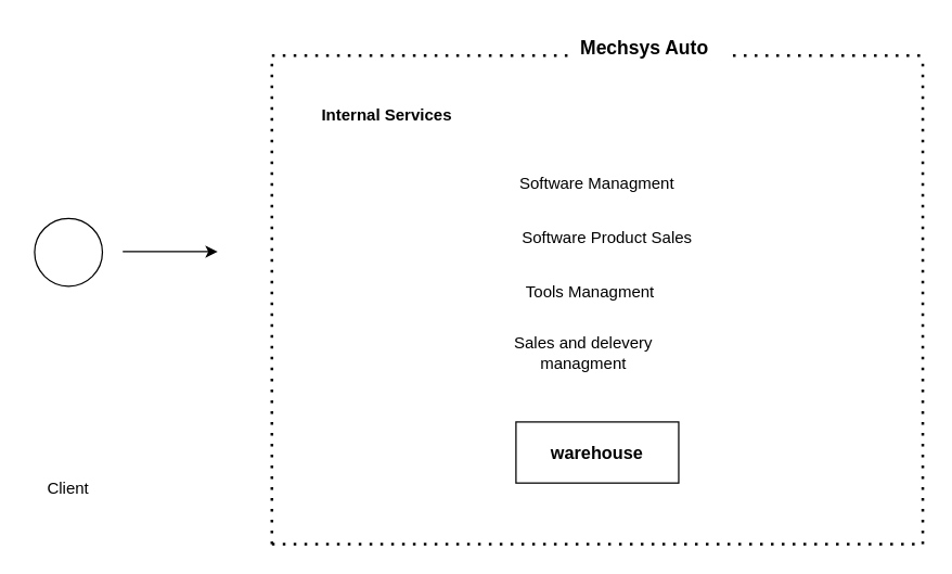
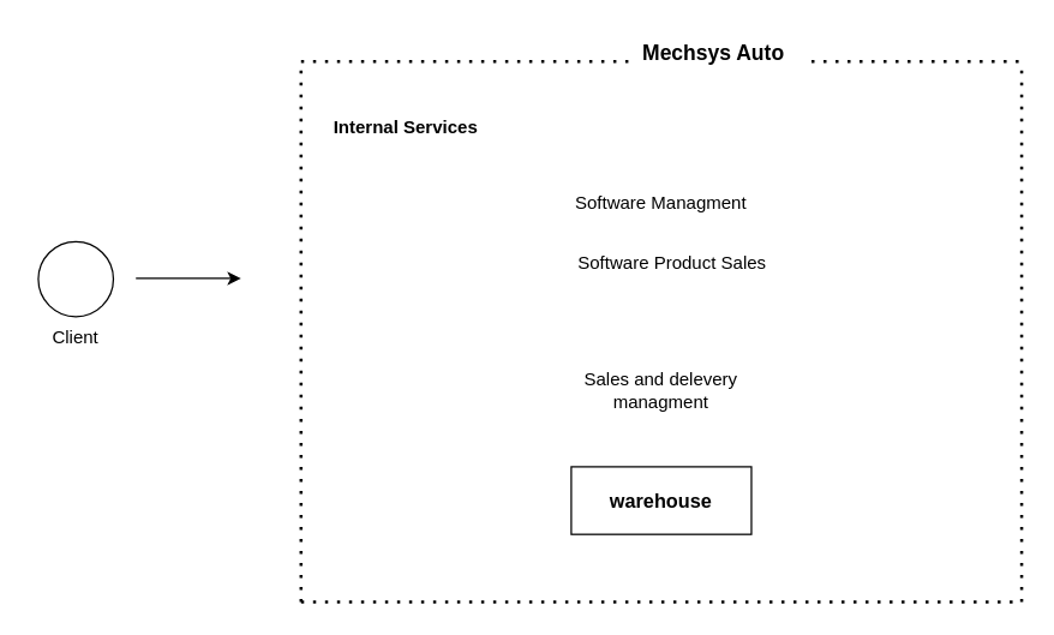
- <mxCell id="4" value="Internal Services" style="text;html=1;align=center;verticalAlign=middle;whiteSpace=wrap;rounded=0;fontStyle=1" vertex="1" parent="1"><mxGeometry x="220" y="70.47" width="130" height="30" as="geometry" /></mxCell>
+ <mxCell id="4" value="Internal Services" style="text;html=1;align=center;verticalAlign=middle;whiteSpace=wrap;rounded=0;fontStyle=1" vertex="1" parent="1"><mxGeometry x="205" y="70.47" width="130" height="30" as="geometry" /></mxCell>
- <mxCell id="10" value="Tools Managment" style="text;html=1;align=center;verticalAlign=middle;whiteSpace=wrap;rounded=0;" vertex="1" parent="1"><mxGeometry x="355" y="200.47" width="160" height="30" as="geometry" /></mxCell>
- <mxCell id="15" value="Sales and delevery managment" style="text;html=1;align=center;verticalAlign=middle;whiteSpace=wrap;rounded=0;" vertex="1" parent="1"><mxGeometry x="350" y="245" width="160" height="30" as="geometry" /></mxCell>
+ <mxCell id="15" value="Sales and delevery managment" style="text;html=1;align=center;verticalAlign=middle;whiteSpace=wrap;rounded=0;" vertex="1" parent="1"><mxGeometry x="360" y="245" width="160" height="30" as="geometry" /></mxCell>
- <mxCell id="14" value="Client" style="text;html=1;align=center;verticalAlign=middle;whiteSpace=wrap;rounded=0;" vertex="1" parent="1"><mxGeometry x="20" y="345.47" width="60" height="30" as="geometry" /></mxCell>
+ <mxCell id="14" value="Client" style="text;html=1;align=center;verticalAlign=middle;whiteSpace=wrap;rounded=0;" vertex="1" parent="1"><mxGeometry x="20" y="210.47" width="60" height="30" as="geometry" /></mxCell>
